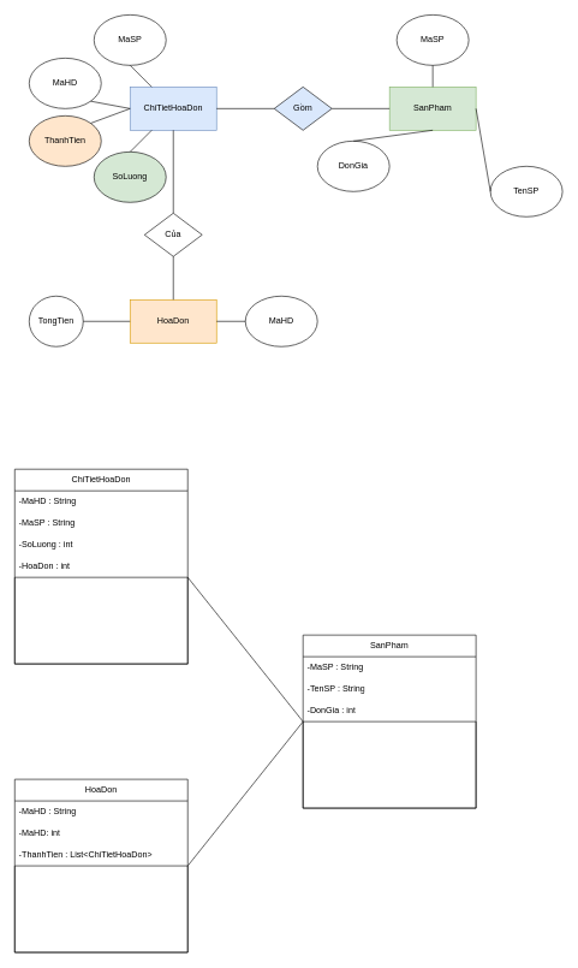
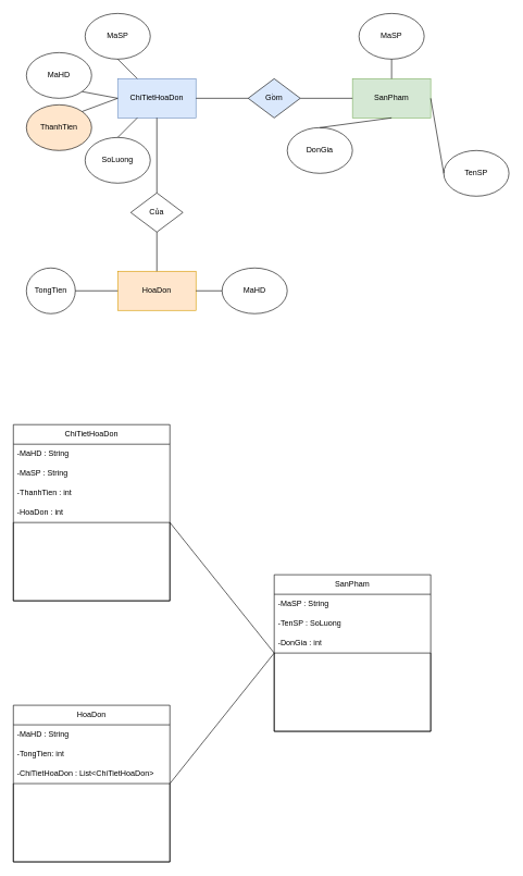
- <mxCell id="8" value="SoLuong" style="ellipse;whiteSpace=wrap;html=1;fillColor=#d5e8d4;" parent="1" vertex="1"><mxGeometry x="130" y="210" width="100" height="70" as="geometry" /></mxCell>
+ <mxCell id="8" value="SoLuong" style="ellipse;whiteSpace=wrap;html=1;" parent="1" vertex="1"><mxGeometry x="130" y="210" width="100" height="70" as="geometry" /></mxCell>
- <mxCell id="37" value="-SoLuong : int&amp;nbsp;" style="text;strokeColor=none;fillColor=none;align=left;verticalAlign=middle;spacingLeft=4;spacingRight=4;overflow=hidden;points=[[0,0.5],[1,0.5]];portConstraint=eastwest;rotatable=0;whiteSpace=wrap;html=1;" vertex="1" parent="34"><mxGeometry y="90" width="240" height="30" as="geometry" /></mxCell>
+ <mxCell id="37" value="-ThanhTien : int&amp;nbsp;" style="text;strokeColor=none;fillColor=none;align=left;verticalAlign=middle;spacingLeft=4;spacingRight=4;overflow=hidden;points=[[0,0.5],[1,0.5]];portConstraint=eastwest;rotatable=0;whiteSpace=wrap;html=1;" vertex="1" parent="34"><mxGeometry y="90" width="240" height="30" as="geometry" /></mxCell>
- <mxCell id="42" value="-TenSP : String" style="text;strokeColor=none;fillColor=none;align=left;verticalAlign=middle;spacingLeft=4;spacingRight=4;overflow=hidden;points=[[0,0.5],[1,0.5]];portConstraint=eastwest;rotatable=0;whiteSpace=wrap;html=1;" vertex="1" parent="40"><mxGeometry y="60" width="240" height="30" as="geometry" /></mxCell>
+ <mxCell id="42" value="-TenSP : SoLuong" style="text;strokeColor=none;fillColor=none;align=left;verticalAlign=middle;spacingLeft=4;spacingRight=4;overflow=hidden;points=[[0,0.5],[1,0.5]];portConstraint=eastwest;rotatable=0;whiteSpace=wrap;html=1;" vertex="1" parent="40"><mxGeometry y="60" width="240" height="30" as="geometry" /></mxCell>
- <mxCell id="31" value="-MaHD: int" style="text;strokeColor=none;fillColor=none;align=left;verticalAlign=middle;spacingLeft=4;spacingRight=4;overflow=hidden;points=[[0,0.5],[1,0.5]];portConstraint=eastwest;rotatable=0;whiteSpace=wrap;html=1;" parent="29" vertex="1"><mxGeometry y="60" width="240" height="30" as="geometry" /></mxCell>
+ <mxCell id="31" value="-TongTien: int" style="text;strokeColor=none;fillColor=none;align=left;verticalAlign=middle;spacingLeft=4;spacingRight=4;overflow=hidden;points=[[0,0.5],[1,0.5]];portConstraint=eastwest;rotatable=0;whiteSpace=wrap;html=1;" parent="29" vertex="1"><mxGeometry y="60" width="240" height="30" as="geometry" /></mxCell>
- <mxCell id="32" value="-ThanhTien : List&amp;lt;ChiTietHoaDon&amp;gt;" style="text;strokeColor=none;fillColor=none;align=left;verticalAlign=middle;spacingLeft=4;spacingRight=4;overflow=hidden;points=[[0,0.5],[1,0.5]];portConstraint=eastwest;rotatable=0;whiteSpace=wrap;html=1;" vertex="1" parent="29"><mxGeometry y="90" width="240" height="30" as="geometry" /></mxCell>
+ <mxCell id="32" value="-ChiTietHoaDon : List&amp;lt;ChiTietHoaDon&amp;gt;" style="text;strokeColor=none;fillColor=none;align=left;verticalAlign=middle;spacingLeft=4;spacingRight=4;overflow=hidden;points=[[0,0.5],[1,0.5]];portConstraint=eastwest;rotatable=0;whiteSpace=wrap;html=1;" vertex="1" parent="29"><mxGeometry y="90" width="240" height="30" as="geometry" /></mxCell>
